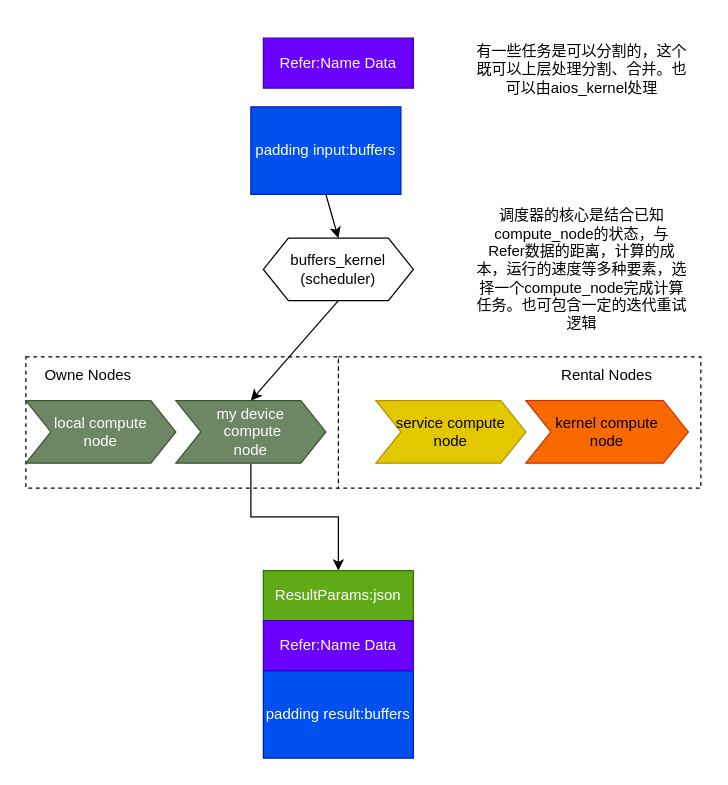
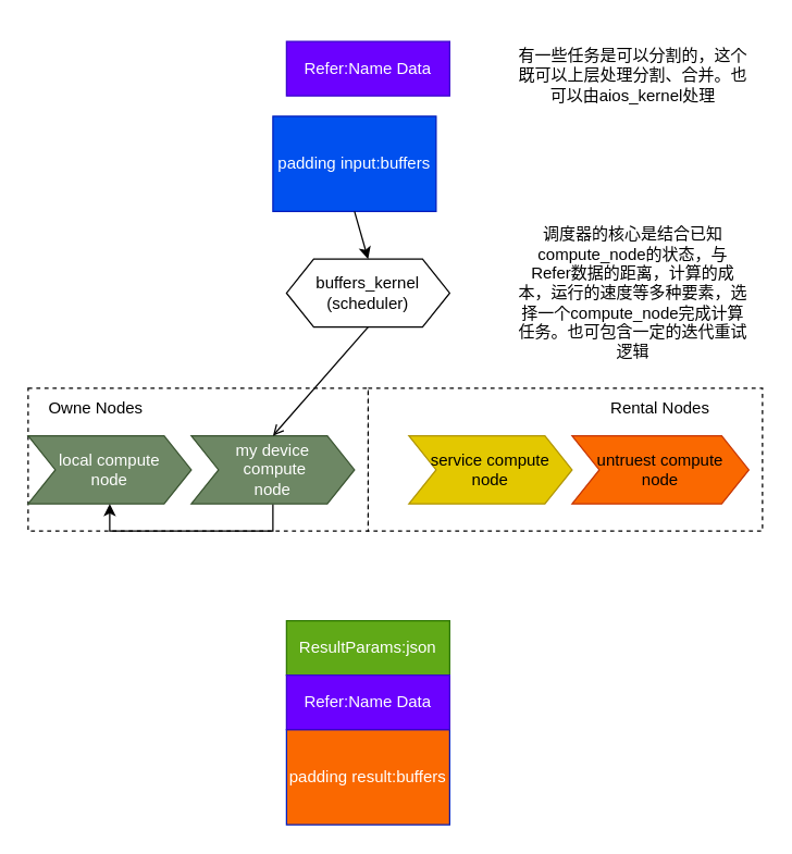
- <mxCell id="13" value="" style="endArrow=classic;html=1;rounded=0;exitX=0.5;exitY=1;exitDx=0;exitDy=0;entryX=0.5;entryY=0;entryDx=0;entryDy=0;" edge="1" parent="1" source="11" target="6"><mxGeometry width="50" height="50" relative="1" as="geometry"><mxPoint x="350" y="290" as="sourcePoint" /><mxPoint x="400" y="240" as="targetPoint" /></mxGeometry></mxCell>
+ <mxCell id="13" value="" style="endArrow=open;html=1;rounded=0;exitX=0.5;exitY=1;exitDx=0;exitDy=0;entryX=0.5;entryY=0;entryDx=0;entryDy=0;" edge="1" parent="1" source="11" target="6"><mxGeometry width="50" height="50" relative="1" as="geometry"><mxPoint x="350" y="290" as="sourcePoint" /><mxPoint x="400" y="240" as="targetPoint" /></mxGeometry></mxCell>
- <mxCell id="8" value="kernel compute&lt;br&gt;node" style="shape=step;perimeter=stepPerimeter;whiteSpace=wrap;html=1;fixedSize=1;fillColor=#fa6800;fontColor=#000000;strokeColor=#C73500;" vertex="1" parent="1"><mxGeometry x="420" y="320" width="130" height="50" as="geometry" /></mxCell>
+ <mxCell id="8" value="untruest compute&lt;br&gt;node" style="shape=step;perimeter=stepPerimeter;whiteSpace=wrap;html=1;fixedSize=1;fillColor=#fa6800;fontColor=#000000;strokeColor=#C73500;" vertex="1" parent="1"><mxGeometry x="420" y="320" width="130" height="50" as="geometry" /></mxCell>
- <mxCell id="5" style="edgeStyle=orthogonalEdgeStyle;rounded=0;orthogonalLoop=1;jettySize=auto;html=1;exitX=0.5;exitY=1;exitDx=0;exitDy=0;entryX=0.5;entryY=0;entryDx=0;entryDy=0;" edge="1" parent="1" source="6" target="16"><mxGeometry relative="1" as="geometry" /></mxCell>
+ <mxCell id="5" style="edgeStyle=orthogonalEdgeStyle;rounded=0;orthogonalLoop=1;jettySize=auto;html=1;exitX=0.5;exitY=1;exitDx=0;exitDy=0;" edge="1" parent="1" source="6" target="4"><mxGeometry relative="1" as="geometry" /></mxCell>
- <mxCell id="17" value="padding result:buffers" style="rounded=0;whiteSpace=wrap;html=1;fillColor=#0050ef;fontColor=#ffffff;strokeColor=#001DBC;" vertex="1" parent="1"><mxGeometry x="210" y="536" width="120" height="70" as="geometry" /></mxCell>
+ <mxCell id="17" value="padding result:buffers" style="rounded=0;whiteSpace=wrap;html=1;fillColor=#fa6800;fontColor=#ffffff;strokeColor=#001DBC;" vertex="1" parent="1"><mxGeometry x="210" y="536" width="120" height="70" as="geometry" /></mxCell>
